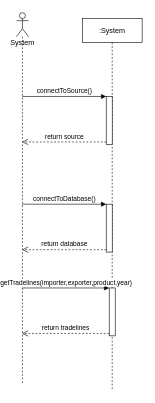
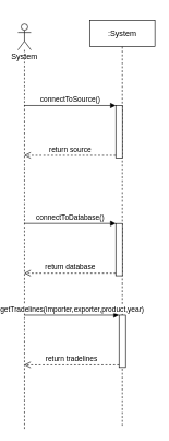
- <mxCell id="6" value="System" style="shape=umlLifeline;participant=umlActor;perimeter=lifelinePerimeter;whiteSpace=wrap;html=1;container=1;collapsible=0;recursiveResize=0;verticalAlign=top;spacingTop=36;outlineConnect=0;" parent="1" vertex="1"><mxGeometry x="20" y="20" width="20" height="620" as="geometry" /></mxCell>
+ <mxCell id="6" value="System" style="shape=umlLifeline;participant=umlActor;perimeter=lifelinePerimeter;whiteSpace=wrap;html=1;container=1;collapsible=0;recursiveResize=0;verticalAlign=top;spacingTop=36;outlineConnect=0;" parent="1" vertex="1"><mxGeometry x="20" y="35" width="20" height="620" as="geometry" /></mxCell>
